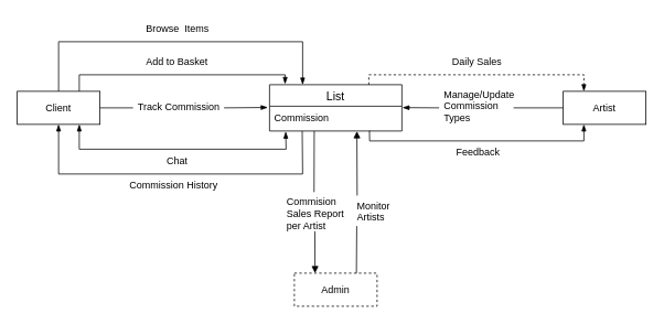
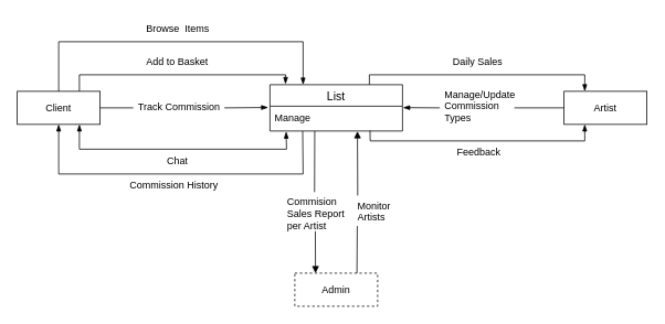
- <mxCell id="23" value="" style="endArrow=blockThin;html=1;rounded=0;exitX=0.75;exitY=0;exitDx=0;exitDy=0;entryX=0.25;entryY=0;entryDx=0;entryDy=0;endFill=1;dashed=1;" parent="1" source="3" target="5" edge="1"><mxGeometry relative="1" as="geometry"><mxPoint x="460" y="100" as="sourcePoint" /><mxPoint x="390" y="30" as="targetPoint" /><Array as="points"><mxPoint x="445" y="90" /><mxPoint x="705" y="90" /></Array></mxGeometry></mxCell>
+ <mxCell id="23" value="" style="endArrow=blockThin;html=1;rounded=0;exitX=0.75;exitY=0;exitDx=0;exitDy=0;entryX=0.25;entryY=0;entryDx=0;entryDy=0;endFill=1;" parent="1" source="3" target="5" edge="1"><mxGeometry relative="1" as="geometry"><mxPoint x="460" y="100" as="sourcePoint" /><mxPoint x="390" y="30" as="targetPoint" /><Array as="points"><mxPoint x="445" y="90" /><mxPoint x="705" y="90" /></Array></mxGeometry></mxCell>
- <mxCell id="4" value="Commission" style="text;strokeColor=none;fillColor=none;spacingLeft=4;spacingRight=4;overflow=hidden;rotatable=0;points=[[0,0.5],[1,0.5]];portConstraint=eastwest;fontSize=12;whiteSpace=wrap;html=1;" parent="3" vertex="1"><mxGeometry y="26" width="160" height="30" as="geometry" /></mxCell>
+ <mxCell id="4" value="Manage" style="text;strokeColor=none;fillColor=none;spacingLeft=4;spacingRight=4;overflow=hidden;rotatable=0;points=[[0,0.5],[1,0.5]];portConstraint=eastwest;fontSize=12;whiteSpace=wrap;html=1;" parent="3" vertex="1"><mxGeometry y="26" width="160" height="30" as="geometry" /></mxCell>
